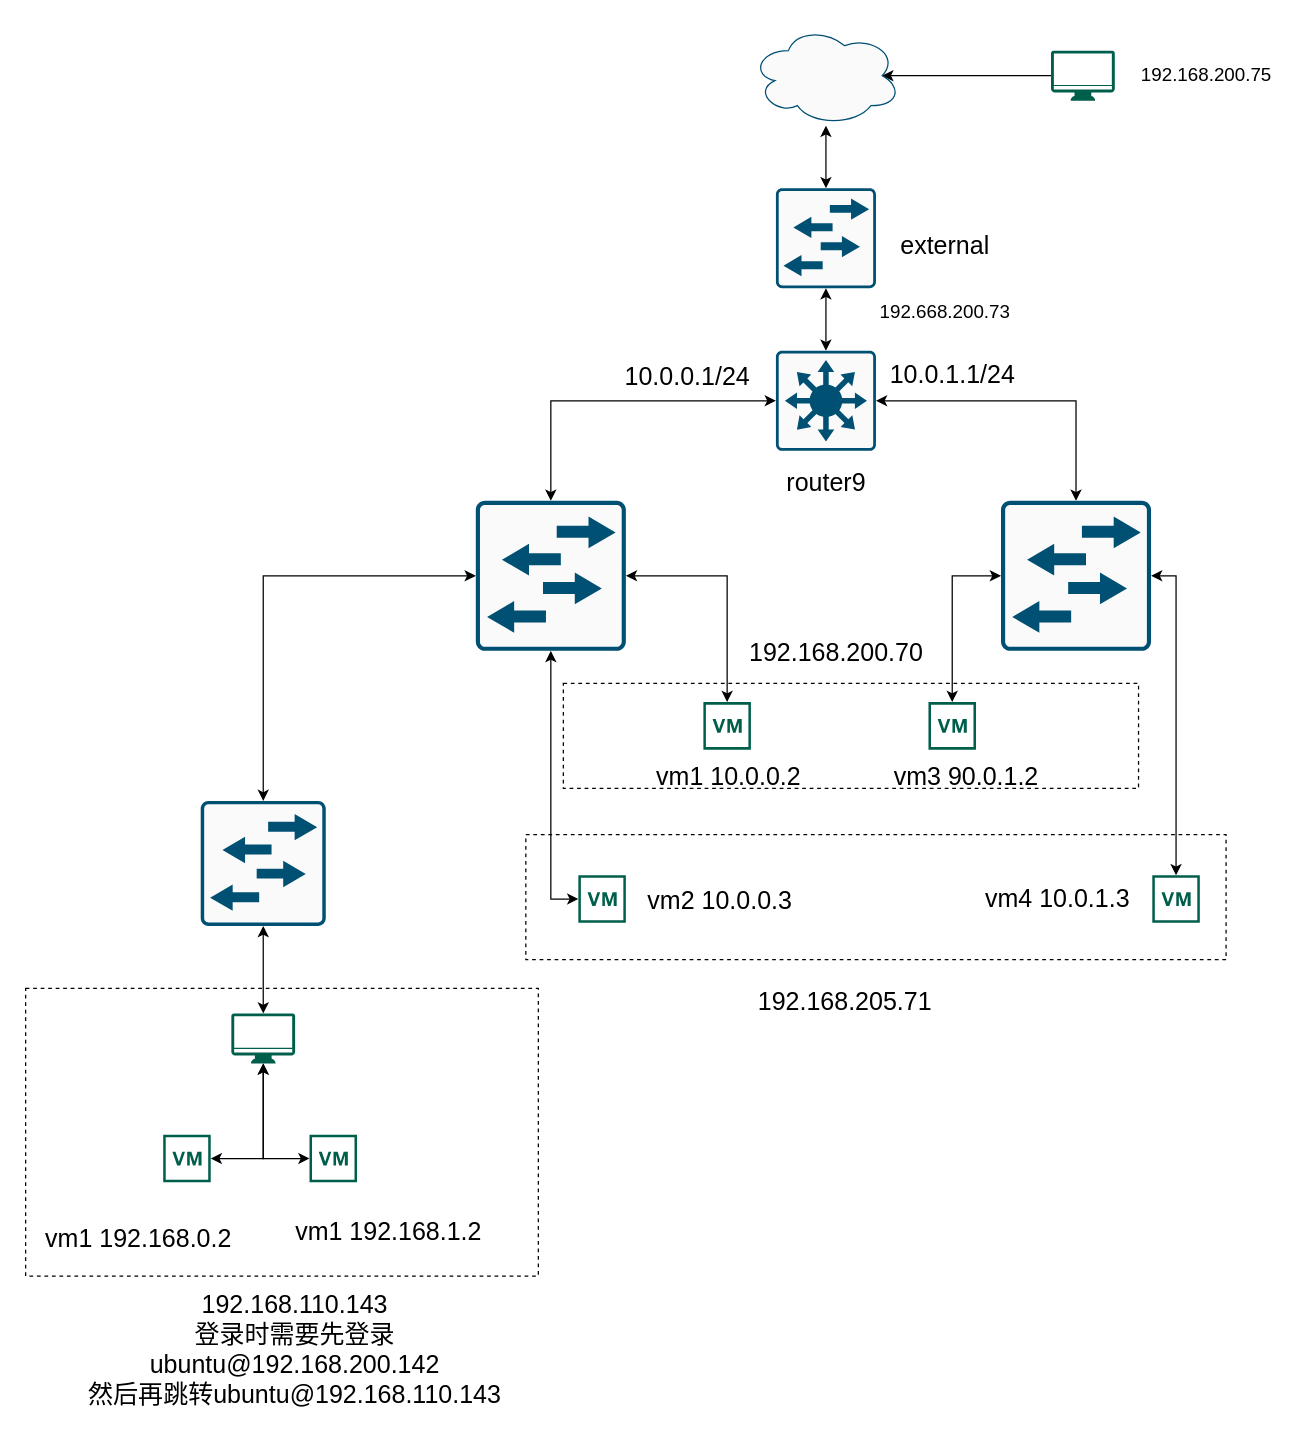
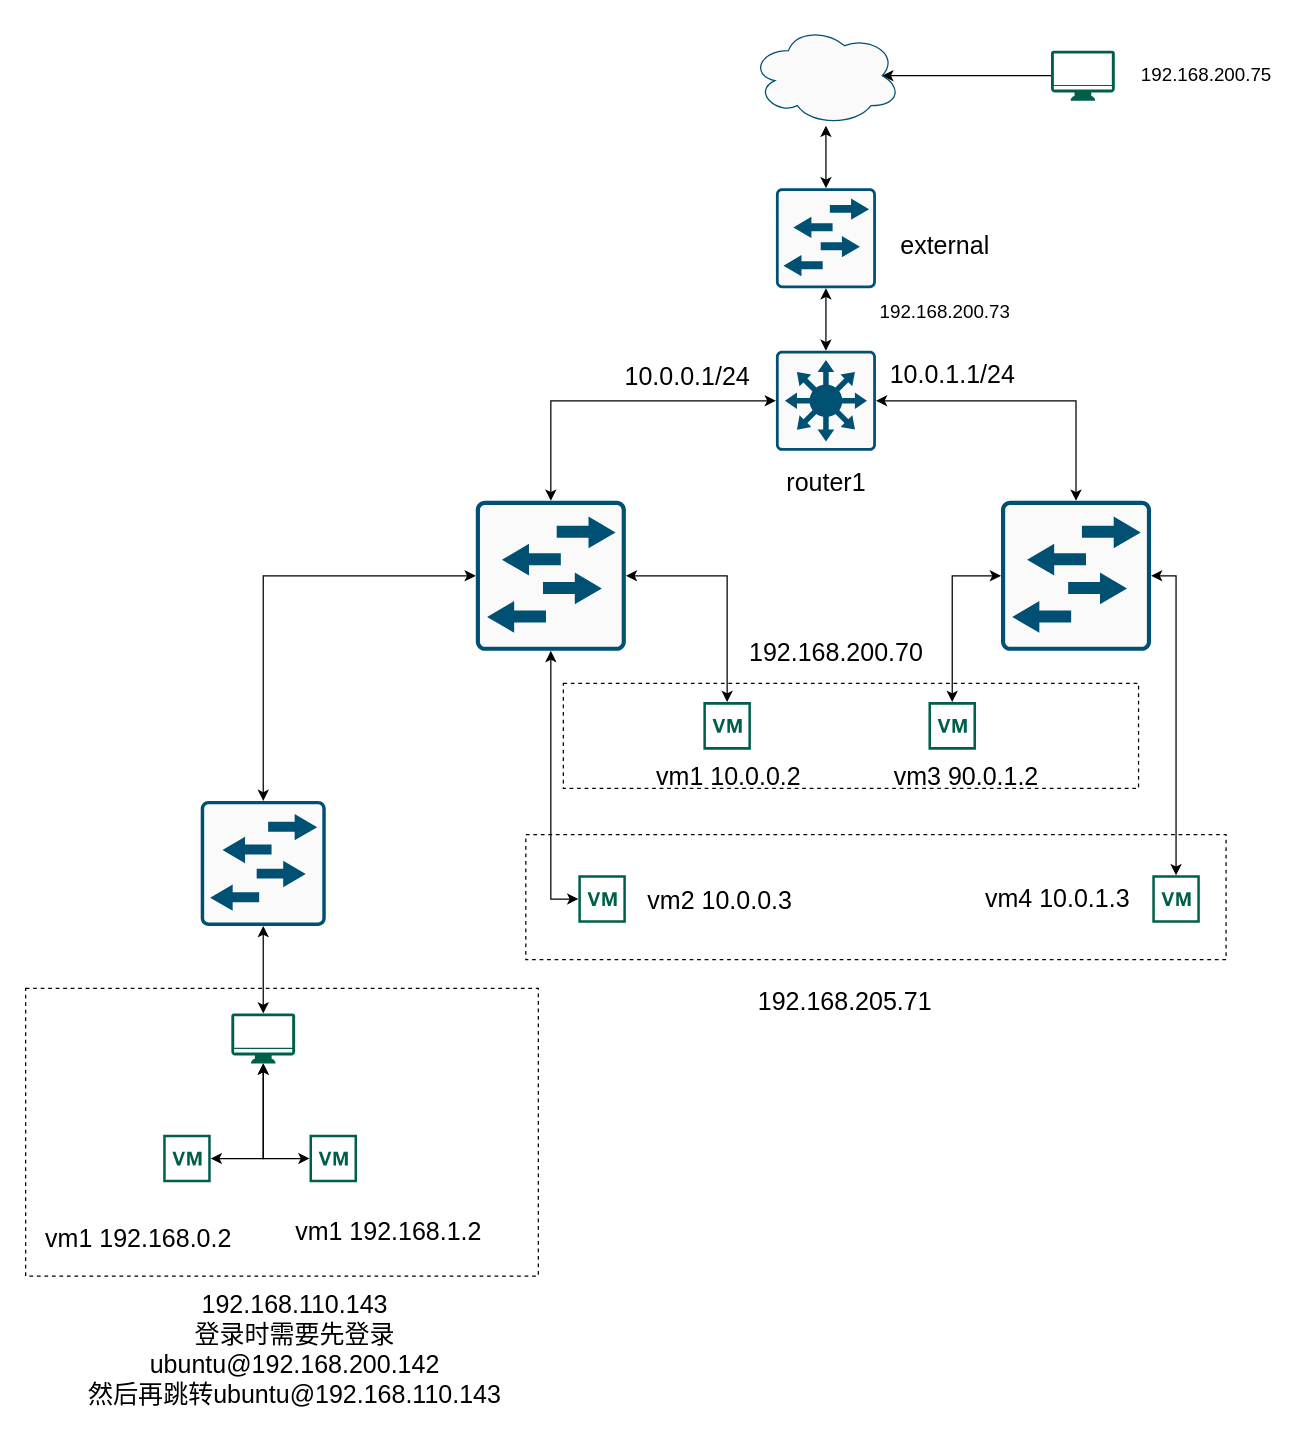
- <mxCell id="45" value="192.668.200.73" style="text;html=1;resizable=0;autosize=1;align=center;verticalAlign=middle;points=[];fillColor=none;strokeColor=none;rounded=0;dashed=1;fontSize=15;" vertex="1" parent="1"><mxGeometry x="695" y="238" width="120" height="20" as="geometry" /></mxCell>
+ <mxCell id="45" value="192.168.200.73" style="text;html=1;resizable=0;autosize=1;align=center;verticalAlign=middle;points=[];fillColor=none;strokeColor=none;rounded=0;dashed=1;fontSize=15;" vertex="1" parent="1"><mxGeometry x="695" y="238" width="120" height="20" as="geometry" /></mxCell>
- <mxCell id="13" value="router9" style="text;html=1;resizable=0;autosize=1;align=center;verticalAlign=middle;points=[];fillColor=none;strokeColor=none;rounded=0;fontSize=20;" vertex="1" parent="1"><mxGeometry x="620" y="370" width="80" height="30" as="geometry" /></mxCell>
+ <mxCell id="13" value="router1" style="text;html=1;resizable=0;autosize=1;align=center;verticalAlign=middle;points=[];fillColor=none;strokeColor=none;rounded=0;fontSize=20;" vertex="1" parent="1"><mxGeometry x="620" y="370" width="80" height="30" as="geometry" /></mxCell>
